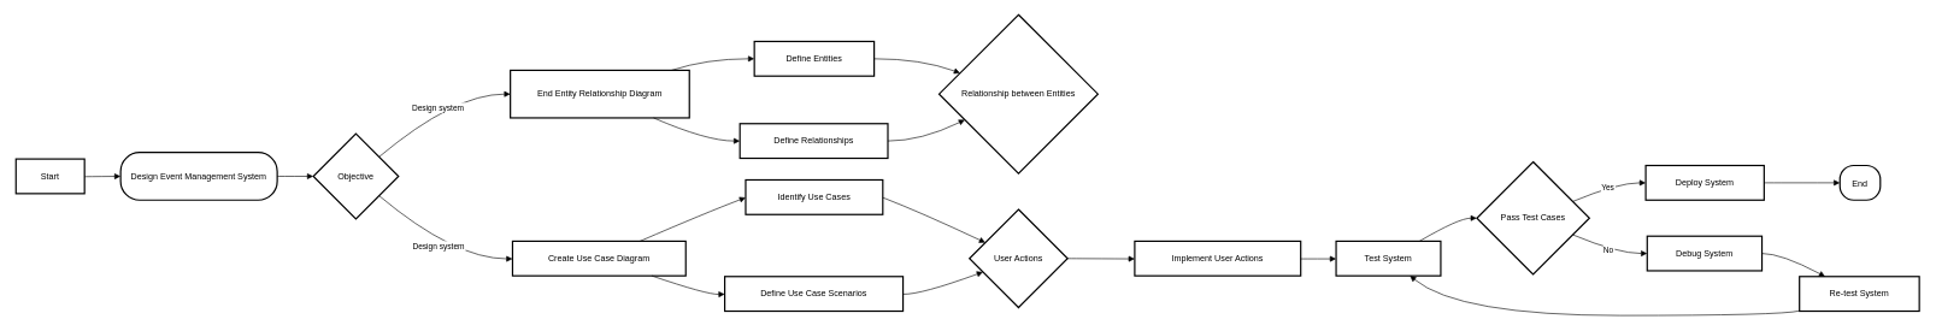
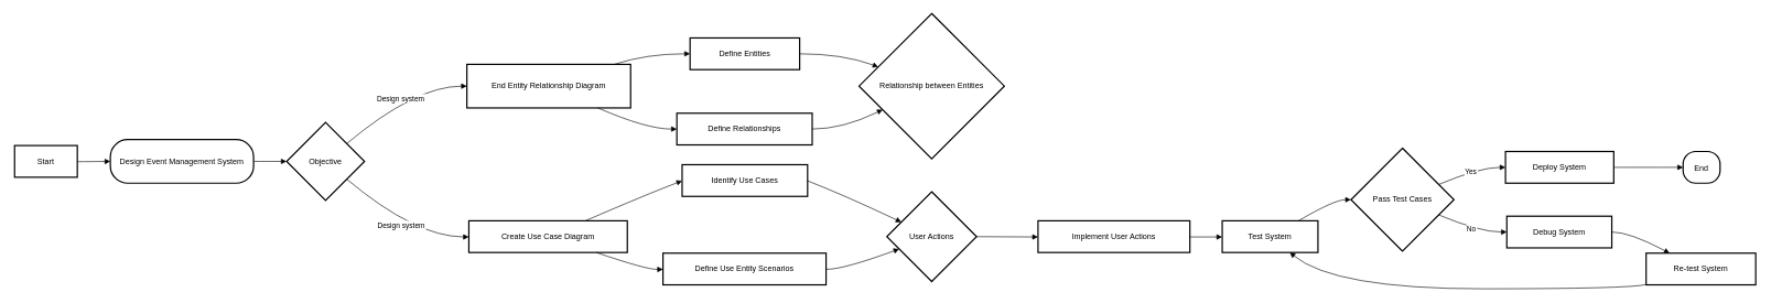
- <mxCell id="10" value="Define Use Case Scenarios" style="whiteSpace=wrap;strokeWidth=2;" vertex="1" parent="1"><mxGeometry x="1002" y="383" width="247" height="48" as="geometry" /></mxCell>
+ <mxCell id="10" value="Define Use Entity Scenarios" style="whiteSpace=wrap;strokeWidth=2;" vertex="1" parent="1"><mxGeometry x="1002" y="383" width="247" height="48" as="geometry" /></mxCell>
